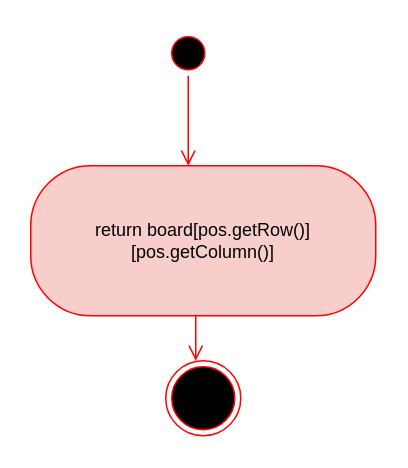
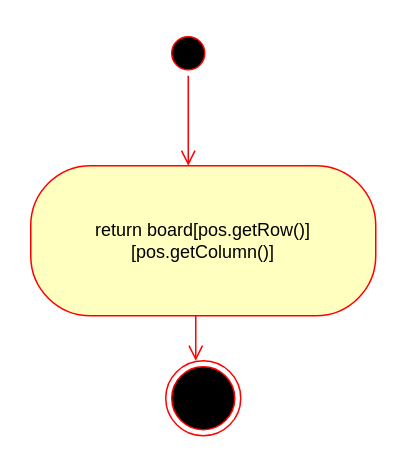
- <mxCell id="4" value="return board[pos.getRow()][pos.getColumn()]" style="rounded=1;whiteSpace=wrap;html=1;arcSize=40;fontColor=#000000;fillColor=#f8cecc;strokeColor=#ff0000;" vertex="1" parent="1"><mxGeometry x="20" y="110" width="230" height="100" as="geometry" /></mxCell>
+ <mxCell id="4" value="return board[pos.getRow()][pos.getColumn()]" style="rounded=1;whiteSpace=wrap;html=1;arcSize=40;fontColor=#000000;fillColor=#ffffc0;strokeColor=#ff0000;" vertex="1" parent="1"><mxGeometry x="20" y="110" width="230" height="100" as="geometry" /></mxCell>
